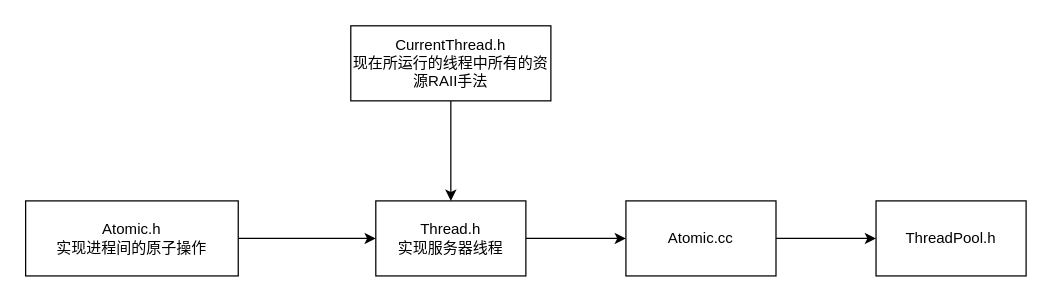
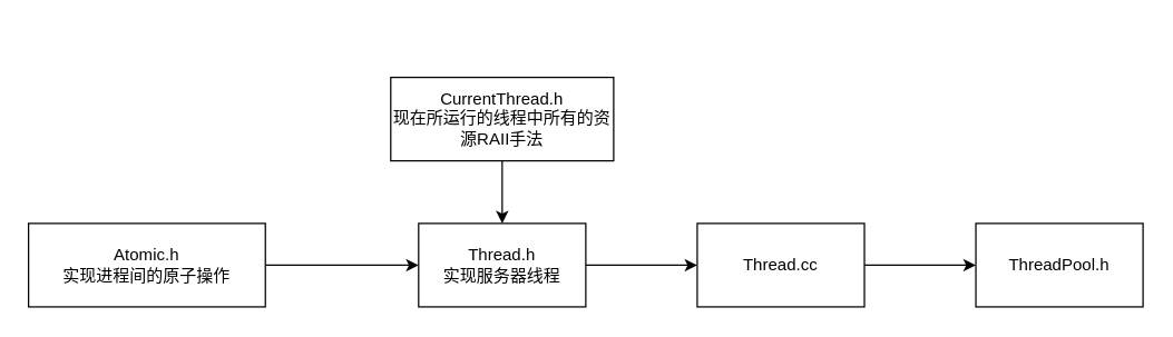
- <mxCell id="7" value="CurrentThread.h&lt;br&gt;现在所运行的线程中所有的资源RAII手法" style="whiteSpace=wrap;html=1;rounded=0;" parent="1" vertex="1"><mxGeometry x="280" y="20" width="160" height="60" as="geometry" /></mxCell>
+ <mxCell id="7" value="CurrentThread.h&lt;br&gt;现在所运行的线程中所有的资源RAII手法" style="whiteSpace=wrap;html=1;rounded=0;" parent="1" vertex="1"><mxGeometry x="280" y="55" width="160" height="60" as="geometry" /></mxCell>
- <mxCell id="9" value="Atomic.cc" style="whiteSpace=wrap;html=1;rounded=0;" parent="1" vertex="1"><mxGeometry x="500" y="160" width="120" height="60" as="geometry" /></mxCell>
+ <mxCell id="9" value="Thread.cc" style="whiteSpace=wrap;html=1;rounded=0;" parent="1" vertex="1"><mxGeometry x="500" y="160" width="120" height="60" as="geometry" /></mxCell>
